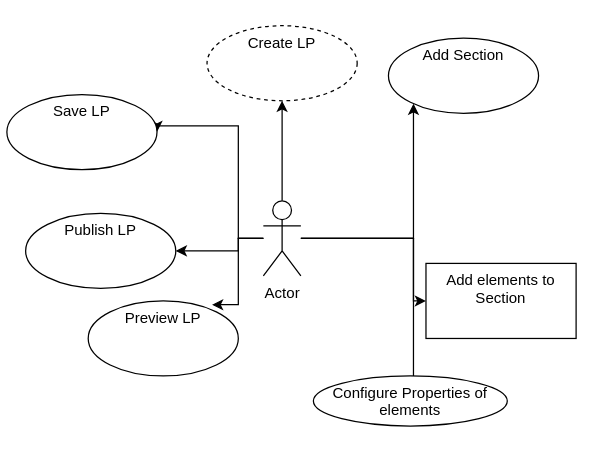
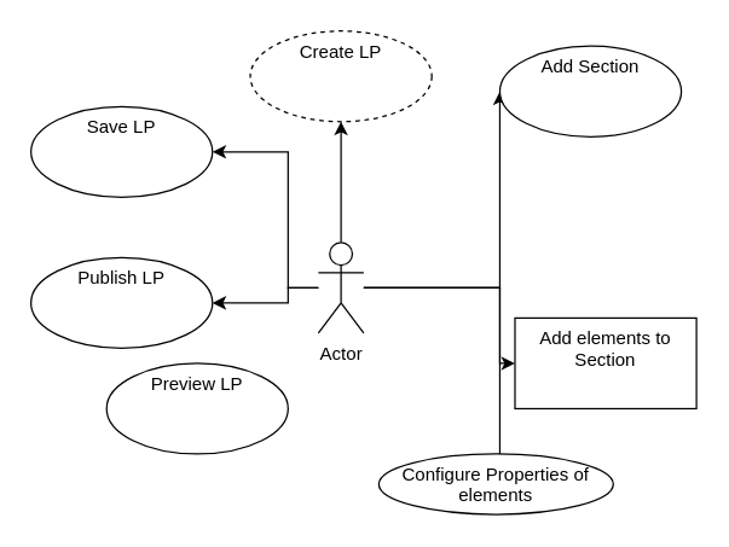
- <mxCell id="11" value="Add Section" style="ellipse;whiteSpace=wrap;html=1;verticalAlign=top;" vertex="1" parent="1"><mxGeometry x="310" y="30" width="120" height="60" as="geometry" /></mxCell>
+ <mxCell id="11" value="Add Section" style="ellipse;whiteSpace=wrap;html=1;verticalAlign=top;" vertex="1" parent="1"><mxGeometry x="330" y="30" width="120" height="60" as="geometry" /></mxCell>
- <mxCell id="16" value="Save LP" style="ellipse;whiteSpace=wrap;html=1;verticalAlign=top;" vertex="1" parent="1"><mxGeometry x="5" y="75" width="120" height="60" as="geometry" /></mxCell>
+ <mxCell id="16" value="Save LP" style="ellipse;whiteSpace=wrap;html=1;verticalAlign=top;" vertex="1" parent="1"><mxGeometry x="20" y="70" width="120" height="60" as="geometry" /></mxCell>
- <mxCell id="5" value="" style="edgeStyle=orthogonalEdgeStyle;rounded=0;orthogonalLoop=1;jettySize=auto;html=1;entryX=0.825;entryY=0.05;entryDx=0;entryDy=0;entryPerimeter=0;" edge="1" parent="1" source="9" target="14"><mxGeometry relative="1" as="geometry"><Array as="points"><mxPoint x="190" y="190" /><mxPoint x="190" y="243" /></Array></mxGeometry></mxCell>
